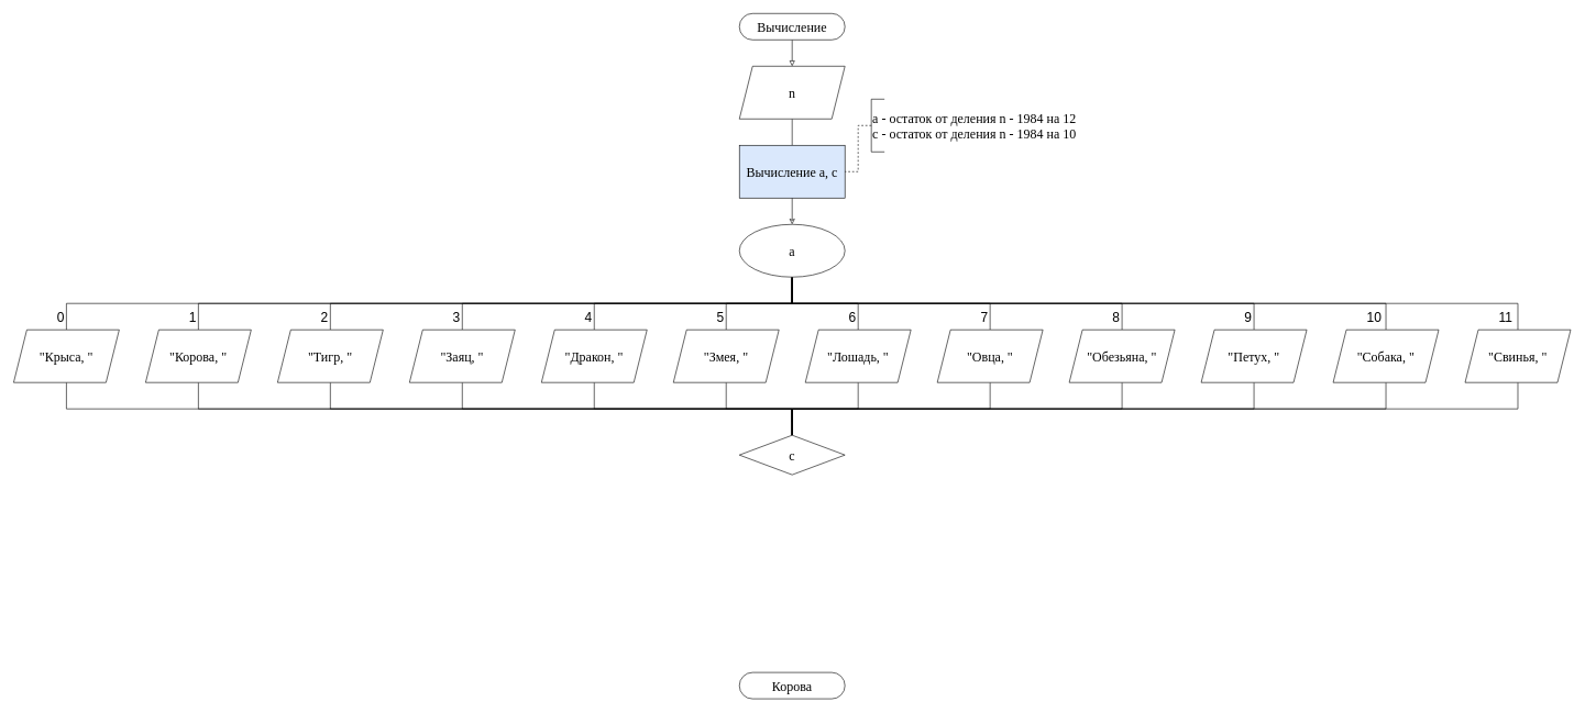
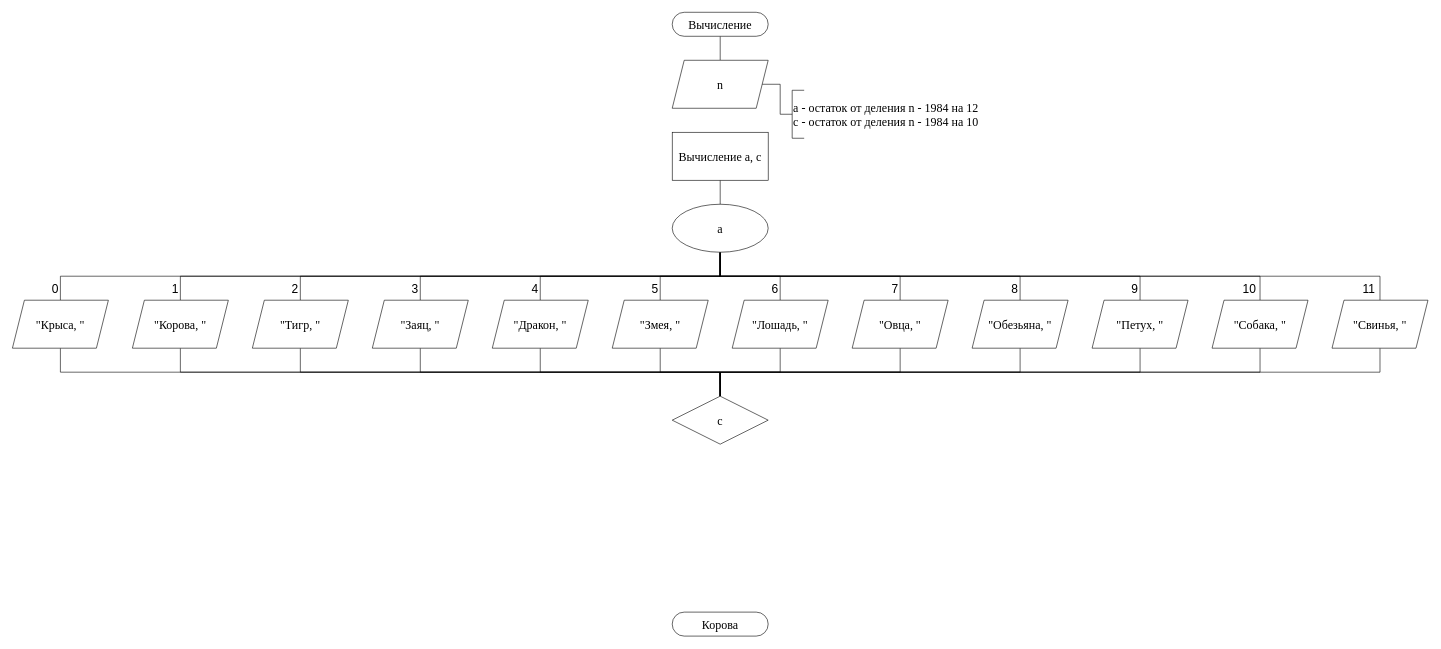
- <mxCell id="2" value="" style="edgeStyle=orthogonalEdgeStyle;rounded=0;orthogonalLoop=1;jettySize=auto;html=1;endArrow=block;endFill=0;fontFamily=Times New Roman;fontSize=20;" parent="1" source="3" target="5" edge="1"><mxGeometry relative="1" as="geometry" /></mxCell>
+ <mxCell id="2" value="" style="edgeStyle=orthogonalEdgeStyle;rounded=0;orthogonalLoop=1;jettySize=auto;html=1;endArrow=none;endFill=0;fontFamily=Times New Roman;fontSize=20;" parent="1" source="3" target="5" edge="1"><mxGeometry relative="1" as="geometry" /></mxCell>
- <mxCell id="4" value="" style="edgeStyle=orthogonalEdgeStyle;rounded=0;orthogonalLoop=1;jettySize=auto;html=1;endArrow=none;endFill=0;fontFamily=Times New Roman;fontSize=20;" parent="1" source="5" target="33" edge="1"><mxGeometry relative="1" as="geometry" /></mxCell>
+ <mxCell id="4" value="" style="edgeStyle=orthogonalEdgeStyle;rounded=0;orthogonalLoop=1;jettySize=auto;html=1;endArrow=none;endFill=0;fontFamily=Times New Roman;fontSize=20;" parent="1" source="5" target="35" edge="1"><mxGeometry relative="1" as="geometry" /></mxCell>
- <mxCell id="34" value="" style="edgeStyle=orthogonalEdgeStyle;rounded=0;orthogonalLoop=1;jettySize=auto;html=1;fontSize=20;endArrow=none;endFill=0;dashed=1;fontFamily=Times New Roman;" parent="1" source="35" target="33" edge="1"><mxGeometry relative="1" as="geometry" /></mxCell>
- <mxCell id="33" value="Вычисление a, c" style="rounded=0;whiteSpace=wrap;html=1;fontSize=20;fontFamily=Times New Roman;fillColor=#dae8fc;" parent="1" vertex="1"><mxGeometry x="1120" y="220" width="160" height="80" as="geometry" /></mxCell>
+ <mxCell id="33" value="Вычисление a, c" style="rounded=0;whiteSpace=wrap;html=1;fontSize=20;fontFamily=Times New Roman;" parent="1" vertex="1"><mxGeometry x="1120" y="220" width="160" height="80" as="geometry" /></mxCell>
- <mxCell id="32" value="" style="edgeStyle=orthogonalEdgeStyle;rounded=0;orthogonalLoop=1;jettySize=auto;html=1;endArrow=classic;endFill=0;fontFamily=Times New Roman;fontSize=20;" parent="1" source="33" target="30" edge="1"><mxGeometry relative="1" as="geometry" /></mxCell>
+ <mxCell id="32" value="" style="edgeStyle=orthogonalEdgeStyle;rounded=0;orthogonalLoop=1;jettySize=auto;html=1;endArrow=none;endFill=0;fontFamily=Times New Roman;fontSize=20;" parent="1" source="33" target="30" edge="1"><mxGeometry relative="1" as="geometry" /></mxCell>
- <mxCell id="60" value="с" style="rhombus;whiteSpace=wrap;html=1;fontFamily=Times New Roman;fontSize=20;" vertex="1" parent="1"><mxGeometry x="1120" y="660" width="160" height="60" as="geometry" /></mxCell>
+ <mxCell id="60" value="с" style="rhombus;whiteSpace=wrap;html=1;fontFamily=Times New Roman;fontSize=20;" vertex="1" parent="1"><mxGeometry x="1120" y="660" width="160" height="80" as="geometry" /></mxCell>
